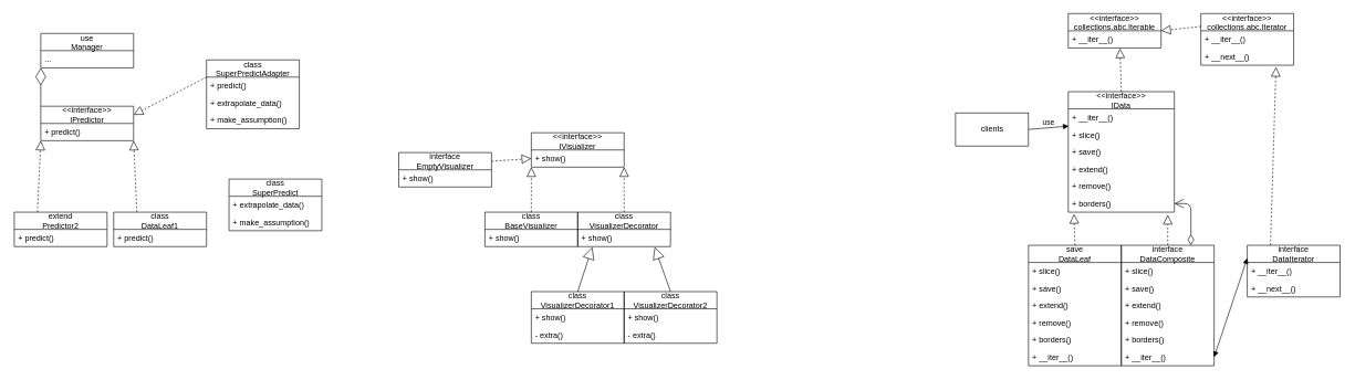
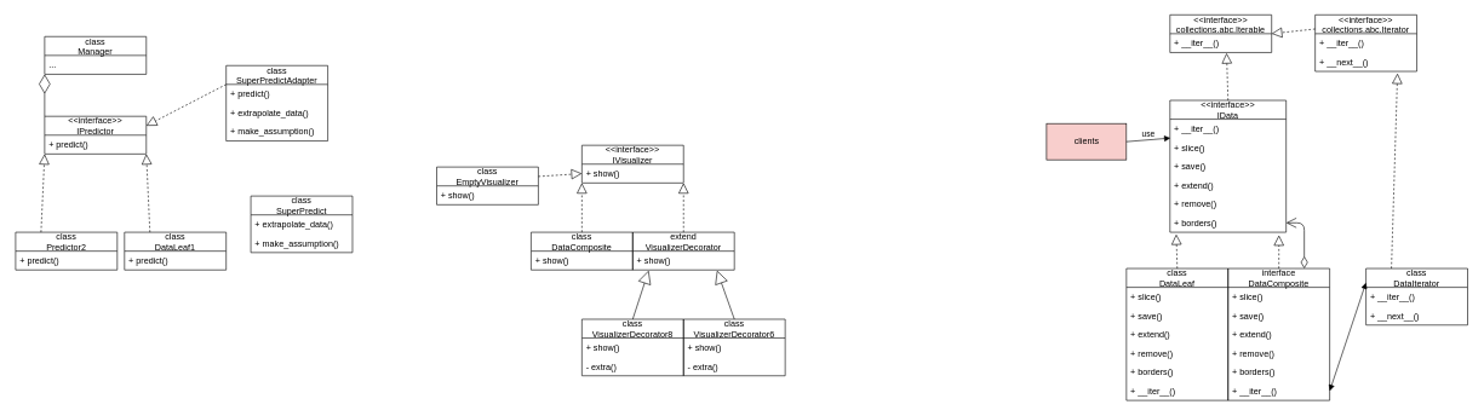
- <mxCell id="4" value="use&#10;Manager" style="swimlane;fontStyle=0;childLayout=stackLayout;horizontal=1;startSize=26;fillColor=none;horizontalStack=0;resizeParent=1;resizeParentMax=0;resizeLast=0;collapsible=1;marginBottom=0;" parent="1" vertex="1"><mxGeometry x="60" y="50" width="140" height="52" as="geometry" /></mxCell>
+ <mxCell id="4" value="class&#10;Manager" style="swimlane;fontStyle=0;childLayout=stackLayout;horizontal=1;startSize=26;fillColor=none;horizontalStack=0;resizeParent=1;resizeParentMax=0;resizeLast=0;collapsible=1;marginBottom=0;" parent="1" vertex="1"><mxGeometry x="60" y="50" width="140" height="52" as="geometry" /></mxCell>
- <mxCell id="63" value="clients" style="html=1;" parent="1" vertex="1"><mxGeometry x="1440" y="170" width="110" height="50" as="geometry" /></mxCell>
+ <mxCell id="63" value="clients" style="html=1;fillColor=#f8cecc;" parent="1" vertex="1"><mxGeometry x="1440" y="170" width="110" height="50" as="geometry" /></mxCell>
- <mxCell id="37" value="interface&#10;EmptyVisualizer" style="swimlane;fontStyle=0;childLayout=stackLayout;horizontal=1;startSize=26;fillColor=none;horizontalStack=0;resizeParent=1;resizeParentMax=0;resizeLast=0;collapsible=1;marginBottom=0;" parent="1" vertex="1"><mxGeometry x="600" y="230" width="140" height="52" as="geometry" /></mxCell>
+ <mxCell id="37" value="class&#10;EmptyVisualizer" style="swimlane;fontStyle=0;childLayout=stackLayout;horizontal=1;startSize=26;fillColor=none;horizontalStack=0;resizeParent=1;resizeParentMax=0;resizeLast=0;collapsible=1;marginBottom=0;" parent="1" vertex="1"><mxGeometry x="600" y="230" width="140" height="52" as="geometry" /></mxCell>
- <mxCell id="2" value="extend&#10;Predictor2" style="swimlane;fontStyle=0;childLayout=stackLayout;horizontal=1;startSize=26;fillColor=none;horizontalStack=0;resizeParent=1;resizeParentMax=0;resizeLast=0;collapsible=1;marginBottom=0;" parent="1" vertex="1"><mxGeometry x="20" y="320" width="140" height="52" as="geometry" /></mxCell>
+ <mxCell id="2" value="class&#10;Predictor2" style="swimlane;fontStyle=0;childLayout=stackLayout;horizontal=1;startSize=26;fillColor=none;horizontalStack=0;resizeParent=1;resizeParentMax=0;resizeLast=0;collapsible=1;marginBottom=0;" parent="1" vertex="1"><mxGeometry x="20" y="320" width="140" height="52" as="geometry" /></mxCell>
- <mxCell id="23" value="class&#10;BaseVisualizer" style="swimlane;fontStyle=0;childLayout=stackLayout;horizontal=1;startSize=26;fillColor=none;horizontalStack=0;resizeParent=1;resizeParentMax=0;resizeLast=0;collapsible=1;marginBottom=0;" parent="1" vertex="1"><mxGeometry x="730" y="320" width="140" height="52" as="geometry" /></mxCell>
+ <mxCell id="23" value="class&#10;DataComposite" style="swimlane;fontStyle=0;childLayout=stackLayout;horizontal=1;startSize=26;fillColor=none;horizontalStack=0;resizeParent=1;resizeParentMax=0;resizeLast=0;collapsible=1;marginBottom=0;" parent="1" vertex="1"><mxGeometry x="730" y="320" width="140" height="52" as="geometry" /></mxCell>
- <mxCell id="26" value="class&#10;VisualizerDecorator" style="swimlane;fontStyle=0;childLayout=stackLayout;horizontal=1;startSize=26;fillColor=none;horizontalStack=0;resizeParent=1;resizeParentMax=0;resizeLast=0;collapsible=1;marginBottom=0;" parent="1" vertex="1"><mxGeometry x="870" y="320" width="140" height="52" as="geometry" /></mxCell>
+ <mxCell id="26" value="extend&#10;VisualizerDecorator" style="swimlane;fontStyle=0;childLayout=stackLayout;horizontal=1;startSize=26;fillColor=none;horizontalStack=0;resizeParent=1;resizeParentMax=0;resizeLast=0;collapsible=1;marginBottom=0;" parent="1" vertex="1"><mxGeometry x="870" y="320" width="140" height="52" as="geometry" /></mxCell>
- <mxCell id="48" value="save&#10;DataLeaf" style="swimlane;fontStyle=0;childLayout=stackLayout;horizontal=1;startSize=26;fillColor=none;horizontalStack=0;resizeParent=1;resizeParentMax=0;resizeLast=0;collapsible=1;marginBottom=0;" parent="1" vertex="1"><mxGeometry x="1550" y="370" width="140" height="182" as="geometry" /></mxCell>
+ <mxCell id="48" value="class&#10;DataLeaf" style="swimlane;fontStyle=0;childLayout=stackLayout;horizontal=1;startSize=26;fillColor=none;horizontalStack=0;resizeParent=1;resizeParentMax=0;resizeLast=0;collapsible=1;marginBottom=0;" parent="1" vertex="1"><mxGeometry x="1550" y="370" width="140" height="182" as="geometry" /></mxCell>
- <mxCell id="73" value="interface&#10;DataIterator" style="swimlane;fontStyle=0;childLayout=stackLayout;horizontal=1;startSize=26;fillColor=none;horizontalStack=0;resizeParent=1;resizeParentMax=0;resizeLast=0;collapsible=1;marginBottom=0;" parent="1" vertex="1"><mxGeometry x="1880" y="370" width="140" height="78" as="geometry" /></mxCell>
+ <mxCell id="73" value="class&#10;DataIterator" style="swimlane;fontStyle=0;childLayout=stackLayout;horizontal=1;startSize=26;fillColor=none;horizontalStack=0;resizeParent=1;resizeParentMax=0;resizeLast=0;collapsible=1;marginBottom=0;" parent="1" vertex="1"><mxGeometry x="1880" y="370" width="140" height="78" as="geometry" /></mxCell>
- <mxCell id="29" value="class&#10;VisualizerDecorator1" style="swimlane;fontStyle=0;childLayout=stackLayout;horizontal=1;startSize=26;fillColor=none;horizontalStack=0;resizeParent=1;resizeParentMax=0;resizeLast=0;collapsible=1;marginBottom=0;" parent="1" vertex="1"><mxGeometry x="800" y="440" width="140" height="78" as="geometry" /></mxCell>
+ <mxCell id="29" value="class&#10;VisualizerDecorator8" style="swimlane;fontStyle=0;childLayout=stackLayout;horizontal=1;startSize=26;fillColor=none;horizontalStack=0;resizeParent=1;resizeParentMax=0;resizeLast=0;collapsible=1;marginBottom=0;" parent="1" vertex="1"><mxGeometry x="800" y="440" width="140" height="78" as="geometry" /></mxCell>
- <mxCell id="32" value="class&#10;VisualizerDecorator2" style="swimlane;fontStyle=0;childLayout=stackLayout;horizontal=1;startSize=26;fillColor=none;horizontalStack=0;resizeParent=1;resizeParentMax=0;resizeLast=0;collapsible=1;marginBottom=0;" parent="1" vertex="1"><mxGeometry x="940" y="440" width="140" height="78" as="geometry" /></mxCell>
+ <mxCell id="32" value="class&#10;VisualizerDecorator6" style="swimlane;fontStyle=0;childLayout=stackLayout;horizontal=1;startSize=26;fillColor=none;horizontalStack=0;resizeParent=1;resizeParentMax=0;resizeLast=0;collapsible=1;marginBottom=0;" parent="1" vertex="1"><mxGeometry x="940" y="440" width="140" height="78" as="geometry" /></mxCell>
